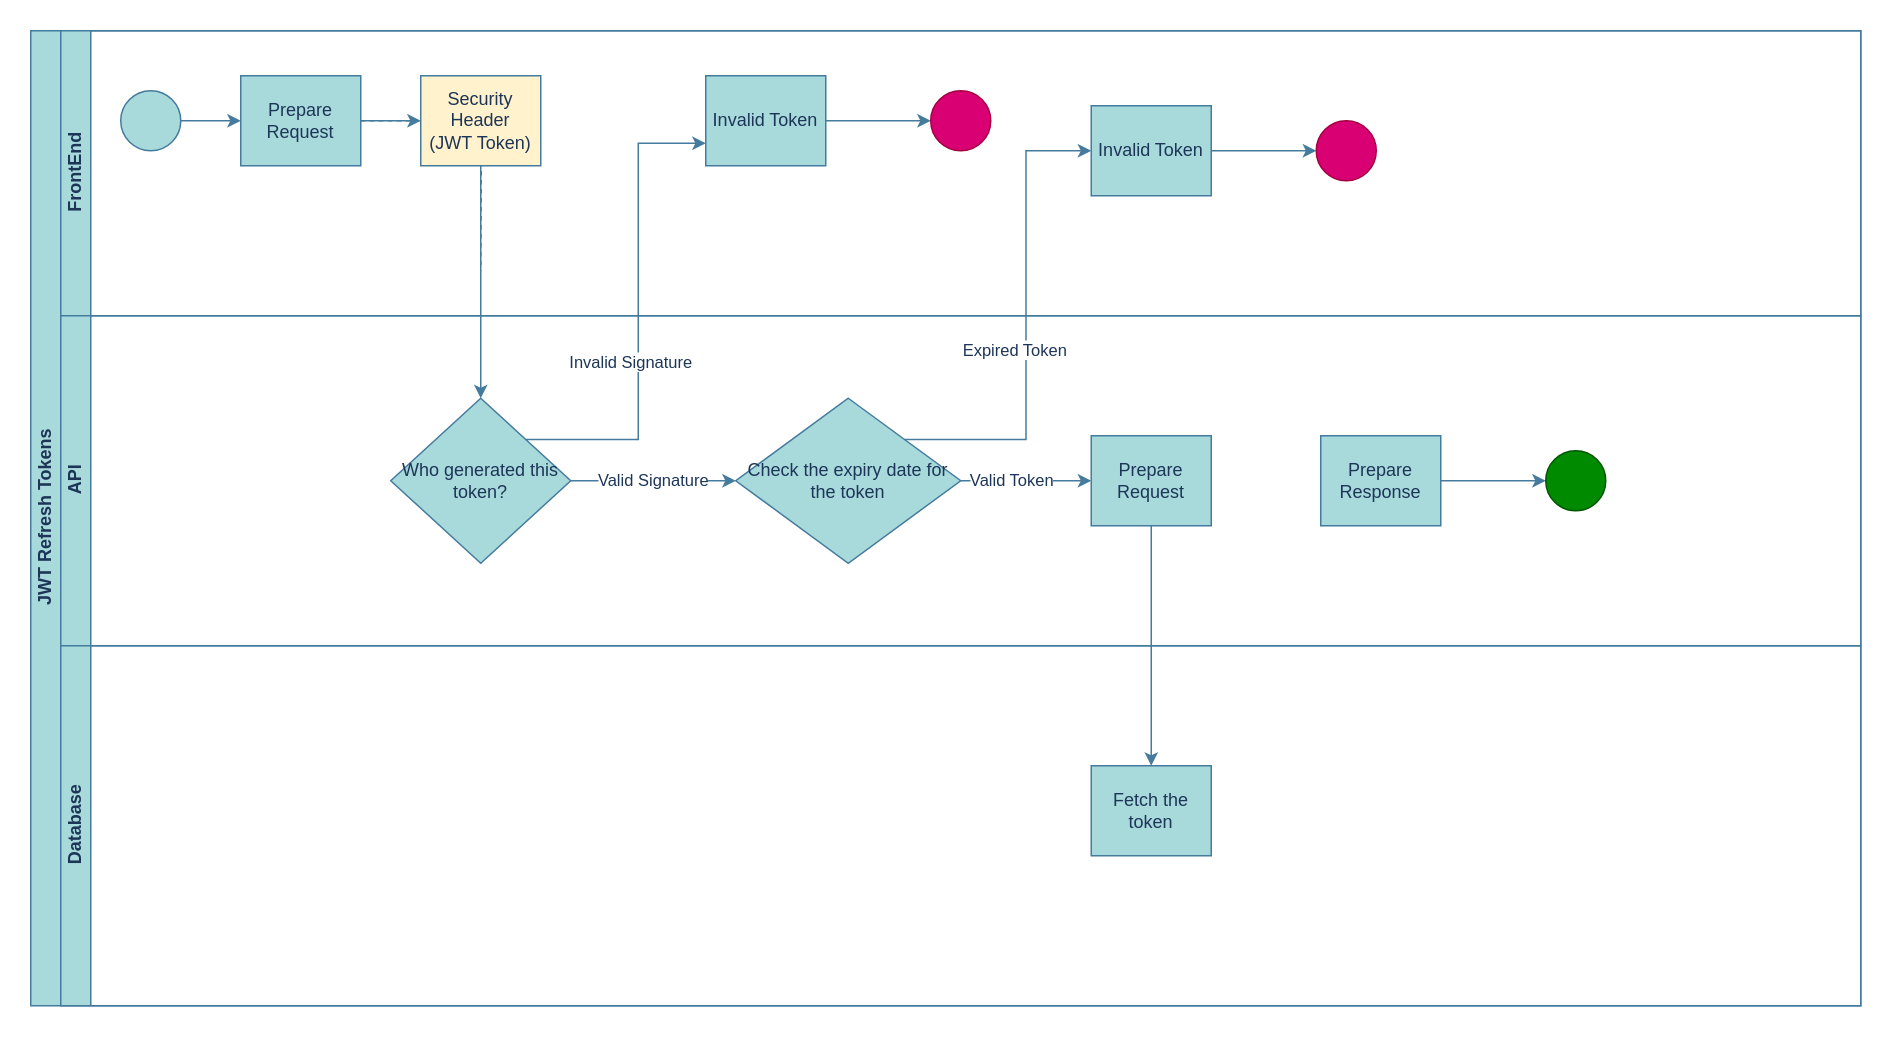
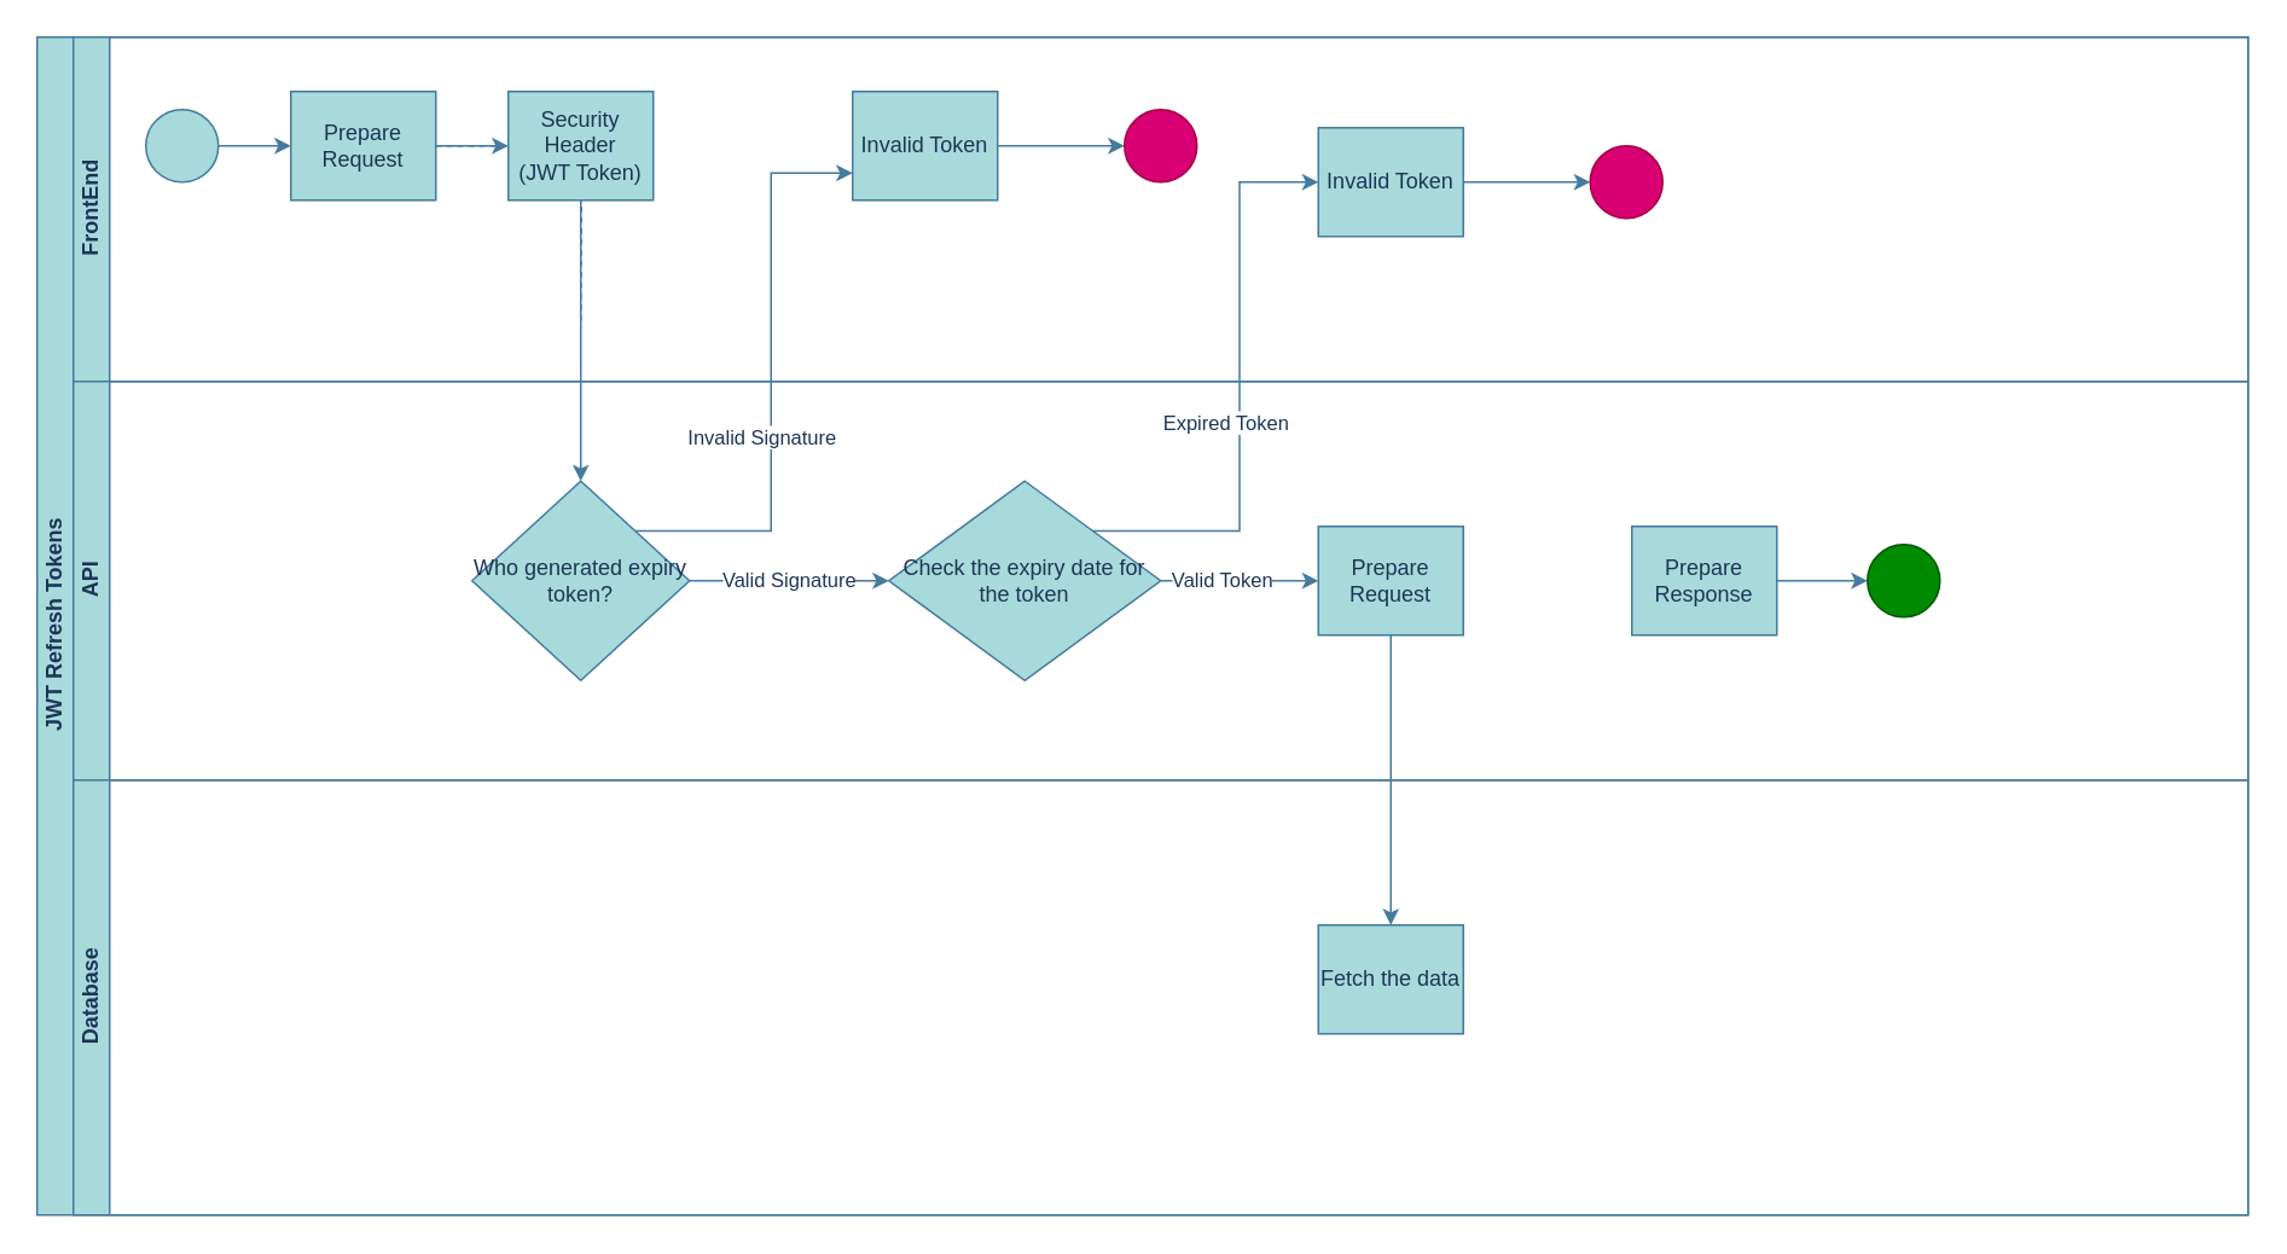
- <mxCell id="9" value="Security Header &lt;br&gt;(JWT Token)" style="rounded=0;whiteSpace=wrap;html=1;fontFamily=Helvetica;fontSize=12;fontColor=#1D3557;align=center;labelBackgroundColor=none;fillColor=#fff2cc;strokeColor=#457B9D;" parent="4" vertex="1"><mxGeometry x="240" y="30" width="80" height="60" as="geometry" /></mxCell>
+ <mxCell id="9" value="Security Header &lt;br&gt;(JWT Token)" style="rounded=0;whiteSpace=wrap;html=1;fontFamily=Helvetica;fontSize=12;fontColor=#1D3557;align=center;labelBackgroundColor=none;fillColor=#A8DADC;strokeColor=#457B9D;" parent="4" vertex="1"><mxGeometry x="240" y="30" width="80" height="60" as="geometry" /></mxCell>
- <mxCell id="18" value="Who generated this token?" style="rhombus;whiteSpace=wrap;html=1;fontFamily=Helvetica;fontSize=12;fontColor=#1D3557;align=center;rounded=0;labelBackgroundColor=none;fillColor=#A8DADC;strokeColor=#457B9D;" parent="16" vertex="1"><mxGeometry x="220" y="55" width="120" height="110" as="geometry" /></mxCell>
+ <mxCell id="18" value="Who generated expiry token?" style="rhombus;whiteSpace=wrap;html=1;fontFamily=Helvetica;fontSize=12;fontColor=#1D3557;align=center;rounded=0;labelBackgroundColor=none;fillColor=#A8DADC;strokeColor=#457B9D;" parent="16" vertex="1"><mxGeometry x="220" y="55" width="120" height="110" as="geometry" /></mxCell>
- <mxCell id="24" value="Prepare Response&lt;br&gt;" style="rounded=0;whiteSpace=wrap;html=1;fontFamily=Helvetica;fontSize=12;fontColor=#1D3557;align=center;labelBackgroundColor=none;fillColor=#A8DADC;strokeColor=#457B9D;" vertex="1" parent="16"><mxGeometry x="840" y="80" width="80" height="60" as="geometry" /></mxCell>
+ <mxCell id="24" value="Prepare Response&lt;br&gt;" style="rounded=0;whiteSpace=wrap;html=1;fontFamily=Helvetica;fontSize=12;fontColor=#1D3557;align=center;labelBackgroundColor=none;fillColor=#A8DADC;strokeColor=#457B9D;" vertex="1" parent="16"><mxGeometry x="860" y="80" width="80" height="60" as="geometry" /></mxCell>
- <mxCell id="27" value="Fetch the token" style="rounded=0;whiteSpace=wrap;html=1;fontFamily=Helvetica;fontSize=12;fontColor=#1D3557;align=center;labelBackgroundColor=none;fillColor=#A8DADC;strokeColor=#457B9D;" vertex="1" parent="26"><mxGeometry x="687" y="80" width="80" height="60" as="geometry" /></mxCell>
+ <mxCell id="27" value="Fetch the data" style="rounded=0;whiteSpace=wrap;html=1;fontFamily=Helvetica;fontSize=12;fontColor=#1D3557;align=center;labelBackgroundColor=none;fillColor=#A8DADC;strokeColor=#457B9D;" vertex="1" parent="26"><mxGeometry x="687" y="80" width="80" height="60" as="geometry" /></mxCell>
